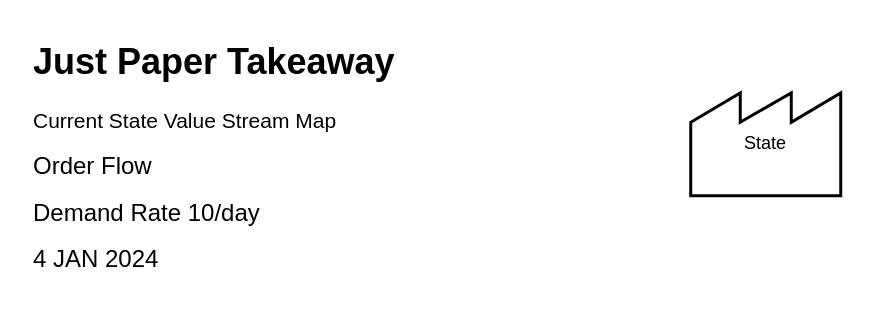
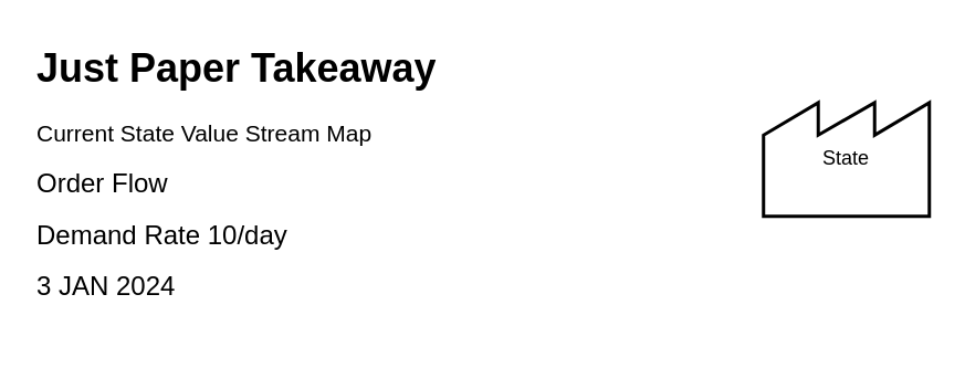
- <mxCell id="3" value="&lt;h1 style=&quot;margin-top: 0px;&quot;&gt;Just Paper Takeaway&lt;/h1&gt;&lt;p&gt;&lt;font style=&quot;font-size: 14px;&quot;&gt;Current State Value Stream Map&lt;/font&gt;&lt;/p&gt;&lt;p&gt;&lt;font size=&quot;3&quot;&gt;Order Flow&lt;/font&gt;&lt;/p&gt;&lt;p&gt;&lt;font size=&quot;3&quot;&gt;Demand Rate 10/day&lt;/font&gt;&lt;/p&gt;&lt;p&gt;&lt;font size=&quot;3&quot;&gt;4 JAN 2024&lt;/font&gt;&lt;/p&gt;" style="text;html=1;whiteSpace=wrap;overflow=hidden;rounded=0;" vertex="1" parent="1"><mxGeometry x="20" y="20" width="290" height="180" as="geometry" /></mxCell>
+ <mxCell id="3" value="&lt;h1 style=&quot;margin-top: 0px;&quot;&gt;Just Paper Takeaway&lt;/h1&gt;&lt;p&gt;&lt;font style=&quot;font-size: 14px;&quot;&gt;Current State Value Stream Map&lt;/font&gt;&lt;/p&gt;&lt;p&gt;&lt;font size=&quot;3&quot;&gt;Order Flow&lt;/font&gt;&lt;/p&gt;&lt;p&gt;&lt;font size=&quot;3&quot;&gt;Demand Rate 10/day&lt;/font&gt;&lt;/p&gt;&lt;p&gt;&lt;font size=&quot;3&quot;&gt;3 JAN 2024&lt;/font&gt;&lt;/p&gt;" style="text;html=1;whiteSpace=wrap;overflow=hidden;rounded=0;" vertex="1" parent="1"><mxGeometry x="20" y="20" width="290" height="180" as="geometry" /></mxCell>
